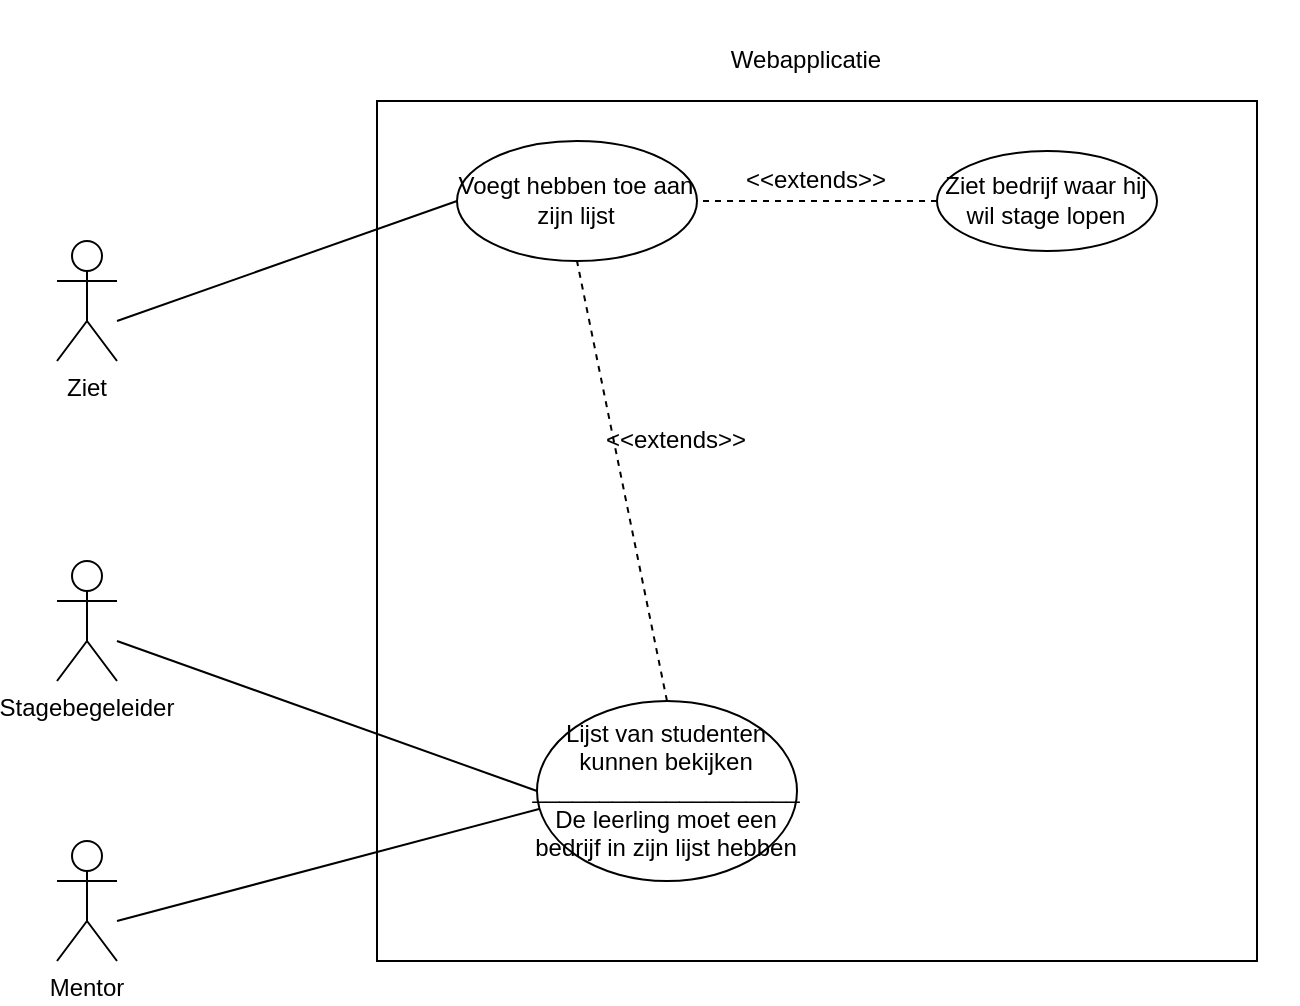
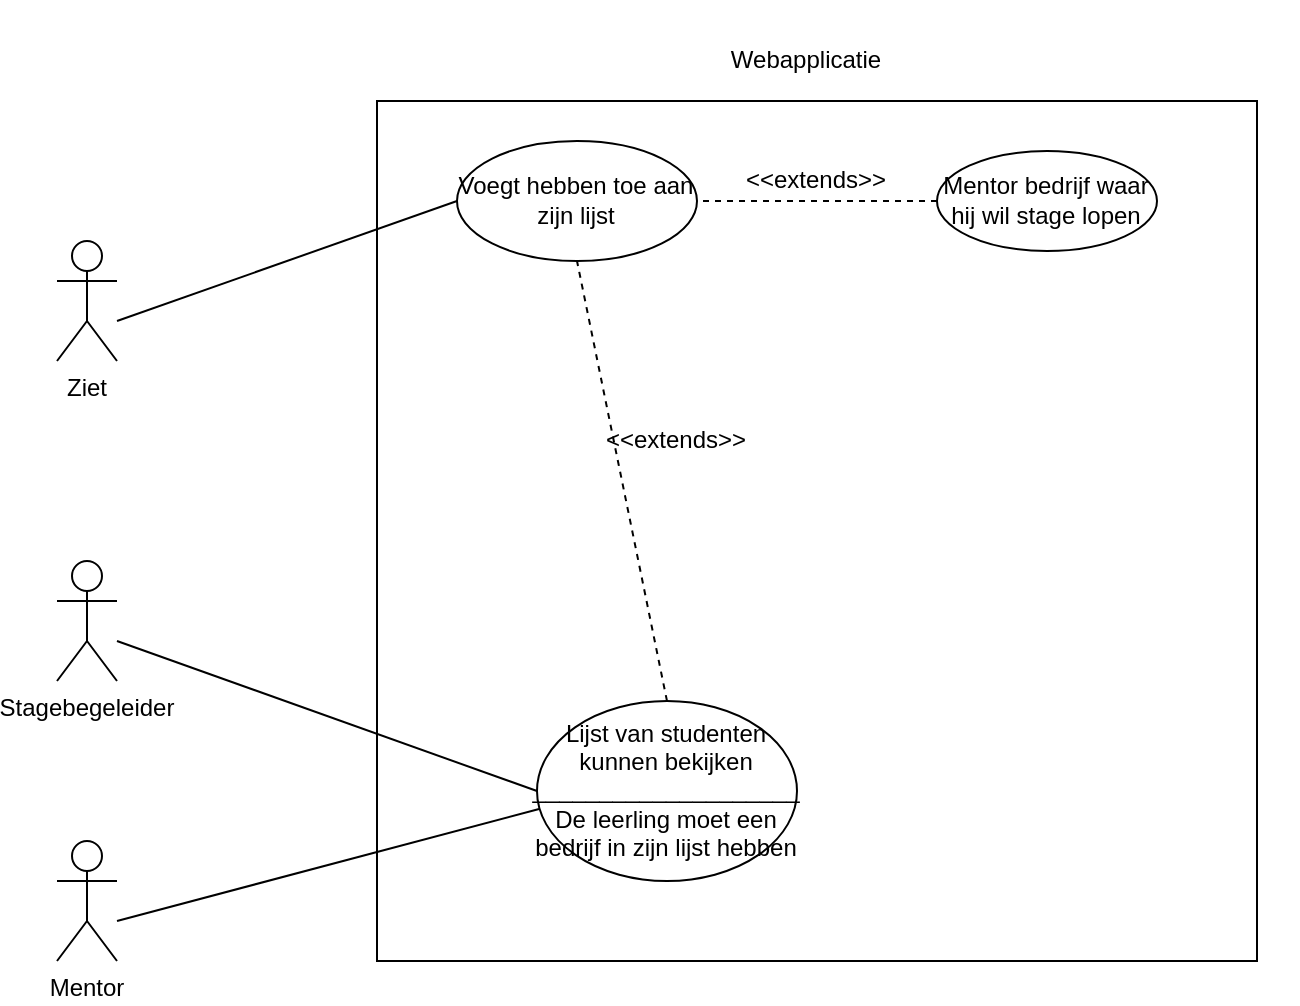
- <mxCell id="9" value="&lt;div&gt;Ziet bedrijf waar hij wil stage lopen&lt;/div&gt;" style="ellipse;whiteSpace=wrap;html=1;" vertex="1" parent="1"><mxGeometry x="460" y="75" width="110" height="50" as="geometry" /></mxCell>
+ <mxCell id="9" value="&lt;div&gt;Mentor bedrijf waar hij wil stage lopen&lt;/div&gt;" style="ellipse;whiteSpace=wrap;html=1;" vertex="1" parent="1"><mxGeometry x="460" y="75" width="110" height="50" as="geometry" /></mxCell>
